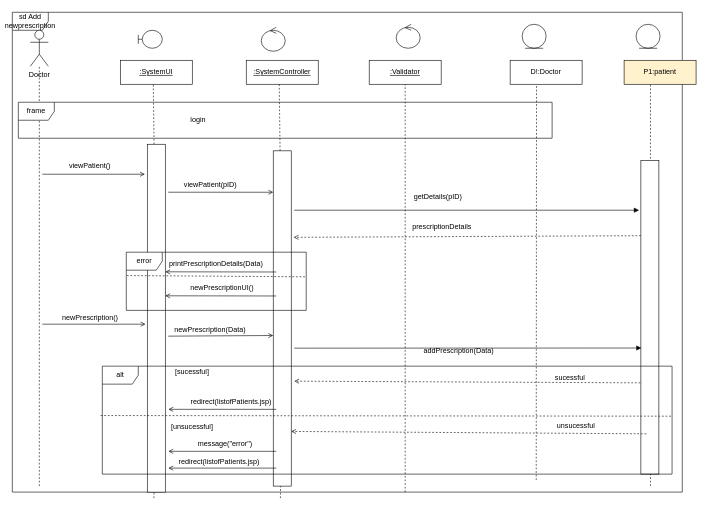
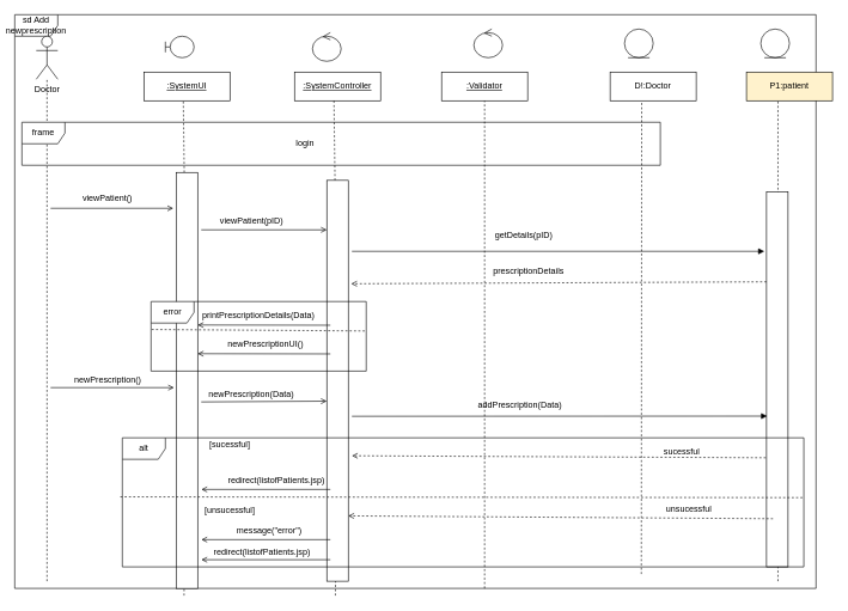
- <mxCell id="21" value="login" style="text;html=1;strokeColor=none;fillColor=none;align=center;verticalAlign=middle;whiteSpace=wrap;rounded=0;" parent="1" vertex="1"><mxGeometry x="310" y="190" width="40" height="20" as="geometry" /></mxCell>
+ <mxCell id="21" value="login" style="text;html=1;strokeColor=none;fillColor=none;align=center;verticalAlign=middle;whiteSpace=wrap;rounded=0;" parent="1" vertex="1"><mxGeometry x="405" y="190" width="40" height="20" as="geometry" /></mxCell>
- <mxCell id="46" value="addPrescription(Data)" style="text;html=1;align=center;verticalAlign=middle;resizable=0;points=[];autosize=1;" parent="1" vertex="1"><mxGeometry x="699" y="575" width="130" height="20" as="geometry" /></mxCell>
+ <mxCell id="46" value="addPrescription(Data)" style="text;html=1;align=center;verticalAlign=middle;resizable=0;points=[];autosize=1;" parent="1" vertex="1"><mxGeometry x="659" y="555" width="130" height="20" as="geometry" /></mxCell>
